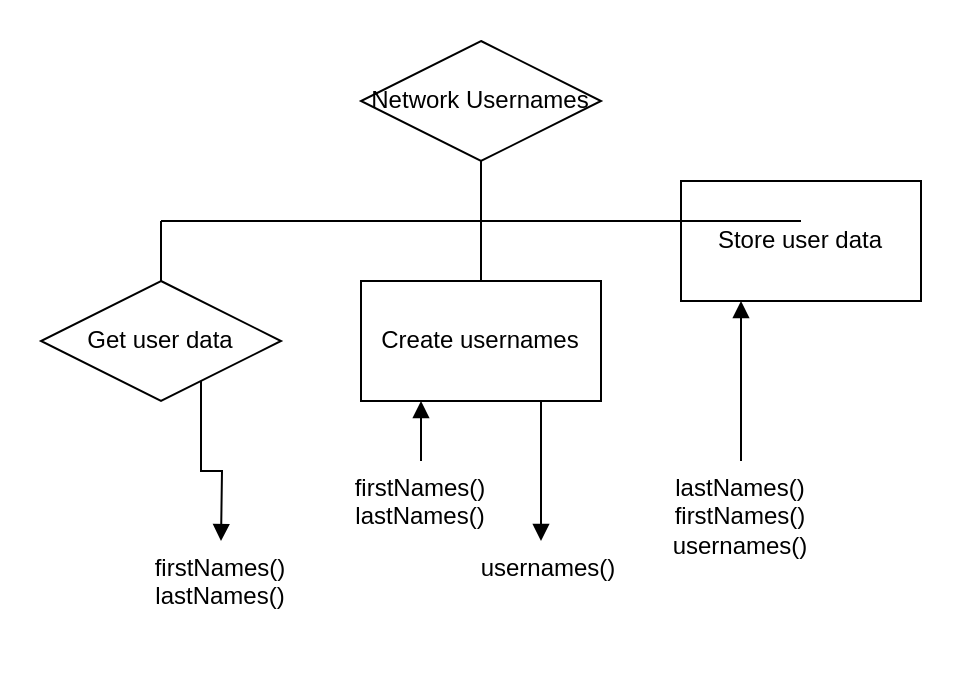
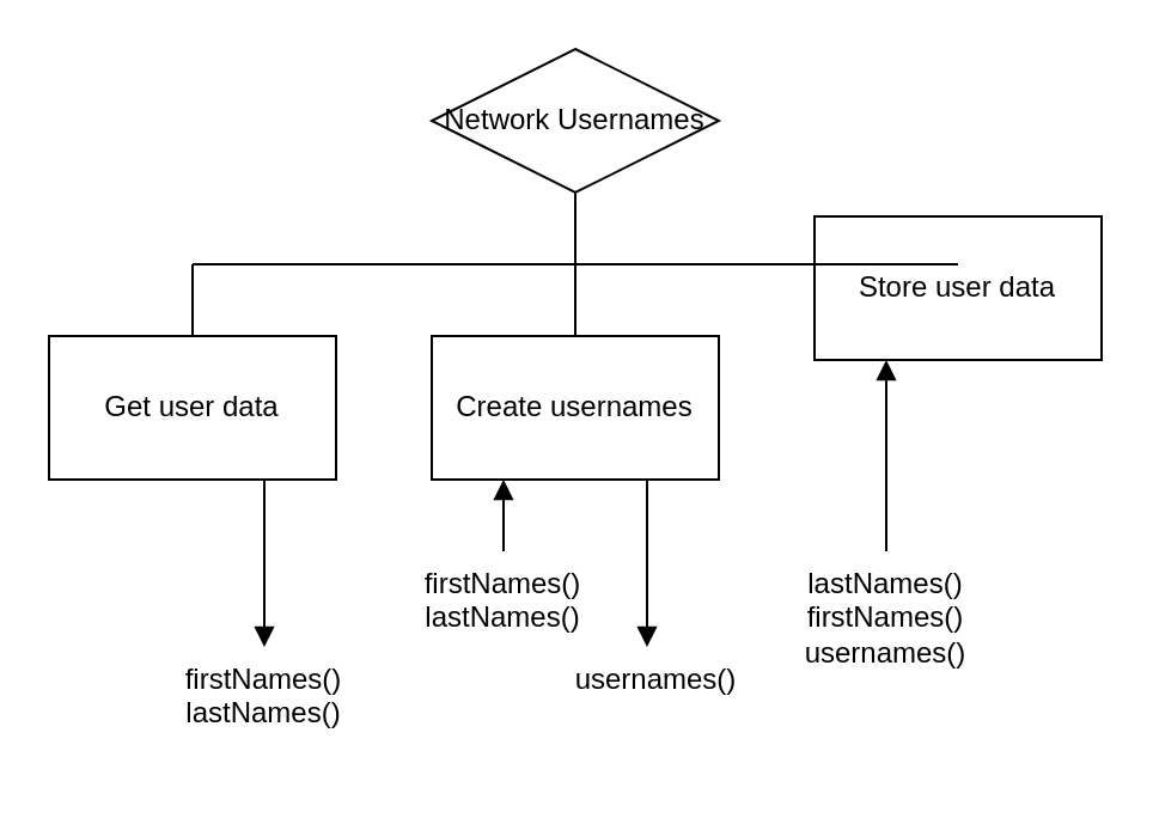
- <mxCell id="5" value="Get user data" style="rhombus;whiteSpace=wrap;html=1;" parent="1" vertex="1"><mxGeometry x="20" y="140" width="120" height="60" as="geometry" /></mxCell>
+ <mxCell id="5" value="Get user data" style="rounded=0;whiteSpace=wrap;html=1;" parent="1" vertex="1"><mxGeometry x="20" y="140" width="120" height="60" as="geometry" /></mxCell>
